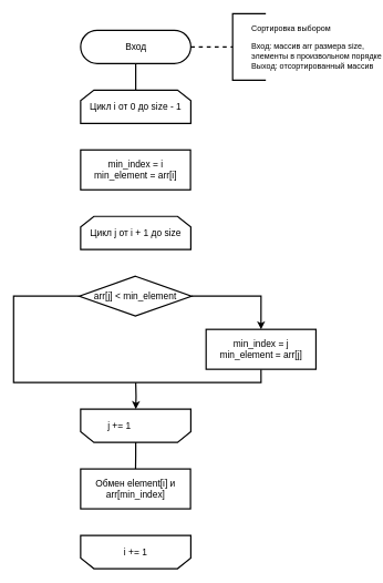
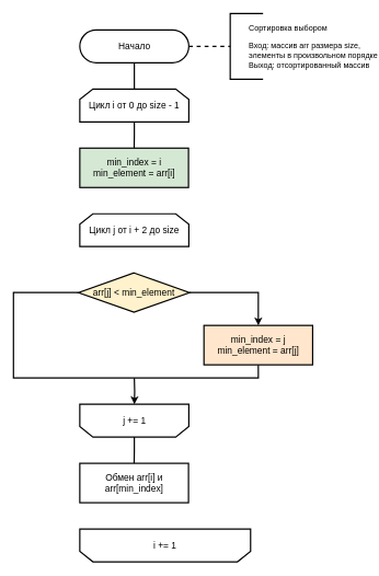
- <mxCell id="4" value="&lt;font style=&quot;font-size: 14px&quot;&gt;Вход&lt;/font&gt;" style="html=1;dashed=0;whitespace=wrap;shape=mxgraph.dfd.start;strokeWidth=2;" parent="1" vertex="1"><mxGeometry x="121" y="45" width="166" height="50" as="geometry" /></mxCell>
+ <mxCell id="4" value="&lt;font style=&quot;font-size: 14px&quot;&gt;Начало&lt;/font&gt;" style="html=1;dashed=0;whitespace=wrap;shape=mxgraph.dfd.start;strokeWidth=2;" parent="1" vertex="1"><mxGeometry x="121" y="45" width="166" height="50" as="geometry" /></mxCell>
+ <mxCell id="5" style="edgeStyle=orthogonalEdgeStyle;rounded=0;orthogonalLoop=1;jettySize=auto;html=1;exitX=0.5;exitY=1;exitDx=0;exitDy=0;entryX=0.5;entryY=0;entryDx=0;entryDy=0;endArrow=none;endFill=0;strokeWidth=2;" parent="1" source="6" target="8" edge="1"><mxGeometry relative="1" as="geometry" /></mxCell>
- <mxCell id="8" value="&lt;font style=&quot;font-size: 14px&quot;&gt;min_index = i&lt;br&gt;min_element = arr[i]&lt;br&gt;&lt;/font&gt;" style="rounded=0;whiteSpace=wrap;html=1;strokeWidth=2;" parent="1" vertex="1"><mxGeometry x="121" y="225" width="165.5" height="60" as="geometry" /></mxCell>
+ <mxCell id="8" value="&lt;font style=&quot;font-size: 14px&quot;&gt;min_index = i&lt;br&gt;min_element = arr[i]&lt;br&gt;&lt;/font&gt;" style="rounded=0;whiteSpace=wrap;html=1;strokeWidth=2;fillColor=#d5e8d4;" parent="1" vertex="1"><mxGeometry x="121" y="225" width="165.5" height="60" as="geometry" /></mxCell>
- <mxCell id="11" value="&lt;font style=&quot;font-size: 14px&quot;&gt;Цикл j от i + 1 до size&lt;/font&gt;" style="shape=loopLimit;whiteSpace=wrap;html=1;strokeWidth=2;" parent="1" vertex="1"><mxGeometry x="121" y="325" width="166" height="50" as="geometry" /></mxCell>
+ <mxCell id="11" value="&lt;font style=&quot;font-size: 14px&quot;&gt;Цикл j от i + 2 до size&lt;/font&gt;" style="shape=loopLimit;whiteSpace=wrap;html=1;strokeWidth=2;" parent="1" vertex="1"><mxGeometry x="121" y="325" width="166" height="50" as="geometry" /></mxCell>
- <mxCell id="10" value="&lt;font style=&quot;font-size: 14px&quot;&gt;arr[j] &amp;lt; min_element&lt;/font&gt;" style="rhombus;whiteSpace=wrap;html=1;strokeWidth=2;" parent="1" vertex="1"><mxGeometry x="119" y="415" width="169" height="60" as="geometry" /></mxCell>
+ <mxCell id="10" value="&lt;font style=&quot;font-size: 14px&quot;&gt;arr[j] &amp;lt; min_element&lt;/font&gt;" style="rhombus;whiteSpace=wrap;html=1;strokeWidth=2;fillColor=#fff2cc;" parent="1" vertex="1"><mxGeometry x="119" y="415" width="169" height="60" as="geometry" /></mxCell>
- <mxCell id="13" value="&lt;font style=&quot;font-size: 14px&quot;&gt;min_index = j&lt;br&gt;min_element = arr[j]&lt;br&gt;&lt;/font&gt;" style="rounded=0;whiteSpace=wrap;html=1;strokeWidth=2;" parent="1" vertex="1"><mxGeometry x="310" y="495" width="165.5" height="60" as="geometry" /></mxCell>
+ <mxCell id="13" value="&lt;font style=&quot;font-size: 14px&quot;&gt;min_index = j&lt;br&gt;min_element = arr[j]&lt;br&gt;&lt;/font&gt;" style="rounded=0;whiteSpace=wrap;html=1;strokeWidth=2;fillColor=#ffe6cc;" parent="1" vertex="1"><mxGeometry x="310" y="495" width="165.5" height="60" as="geometry" /></mxCell>
- <mxCell id="17" value="&lt;font style=&quot;font-size: 14px&quot;&gt;j += 1&lt;/font&gt;" style="text;html=1;align=center;verticalAlign=middle;resizable=0;points=[];autosize=1;strokeColor=none;" parent="1" vertex="1"><mxGeometry x="154" y="630" width="50" height="20" as="geometry" /></mxCell>
+ <mxCell id="17" value="&lt;font style=&quot;font-size: 14px&quot;&gt;j += 1&lt;/font&gt;" style="text;html=1;align=center;verticalAlign=middle;resizable=0;points=[];autosize=1;strokeColor=none;" parent="1" vertex="1"><mxGeometry x="179" y="630" width="50" height="20" as="geometry" /></mxCell>
- <mxCell id="18" value="&lt;font style=&quot;font-size: 14px&quot;&gt;&lt;span&gt;Обмен element[i] и arr[min_index]&lt;/span&gt;&lt;br&gt;&lt;/font&gt;" style="rounded=0;whiteSpace=wrap;html=1;strokeWidth=2;" parent="1" vertex="1"><mxGeometry x="121" y="705" width="165.5" height="60" as="geometry" /></mxCell>
+ <mxCell id="18" value="&lt;font style=&quot;font-size: 14px&quot;&gt;&lt;span&gt;Обмен arr[i] и arr[min_index]&lt;/span&gt;&lt;br&gt;&lt;/font&gt;" style="rounded=0;whiteSpace=wrap;html=1;strokeWidth=2;" parent="1" vertex="1"><mxGeometry x="121" y="705" width="165.5" height="60" as="geometry" /></mxCell>
- <mxCell id="19" value="&lt;font style=&quot;font-size: 14px&quot;&gt;i += 1&lt;/font&gt;" style="shape=loopLimit;whiteSpace=wrap;html=1;strokeWidth=2;direction=west;" parent="1" vertex="1"><mxGeometry x="121" y="805" width="166" height="50" as="geometry" /></mxCell>
+ <mxCell id="19" value="&lt;font style=&quot;font-size: 14px&quot;&gt;i += 1&lt;/font&gt;" style="shape=loopLimit;whiteSpace=wrap;html=1;strokeWidth=2;direction=west;" parent="1" vertex="1"><mxGeometry x="121" y="805" width="260" height="50" as="geometry" /></mxCell>
